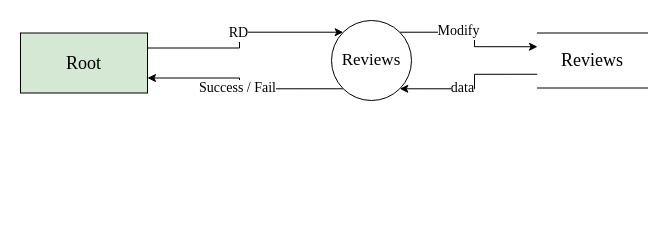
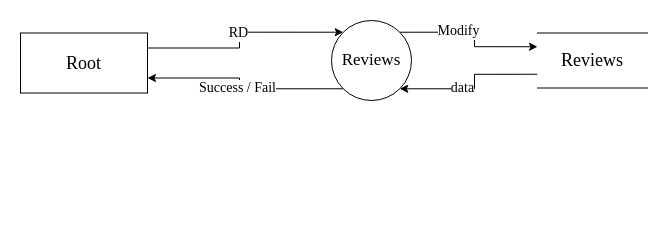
- <mxCell id="4" value="&lt;font style=&quot;font-size: 18px&quot;&gt;Root&lt;/font&gt;" style="rounded=0;whiteSpace=wrap;html=1;fontFamily=Times New Roman;fillColor=#d5e8d4;" parent="1" vertex="1"><mxGeometry x="20" y="32.5" width="127" height="60" as="geometry" /></mxCell>
+ <mxCell id="4" value="&lt;font style=&quot;font-size: 18px&quot;&gt;Root&lt;/font&gt;" style="rounded=0;whiteSpace=wrap;html=1;fontFamily=Times New Roman;" parent="1" vertex="1"><mxGeometry x="20" y="32.5" width="127" height="60" as="geometry" /></mxCell>
